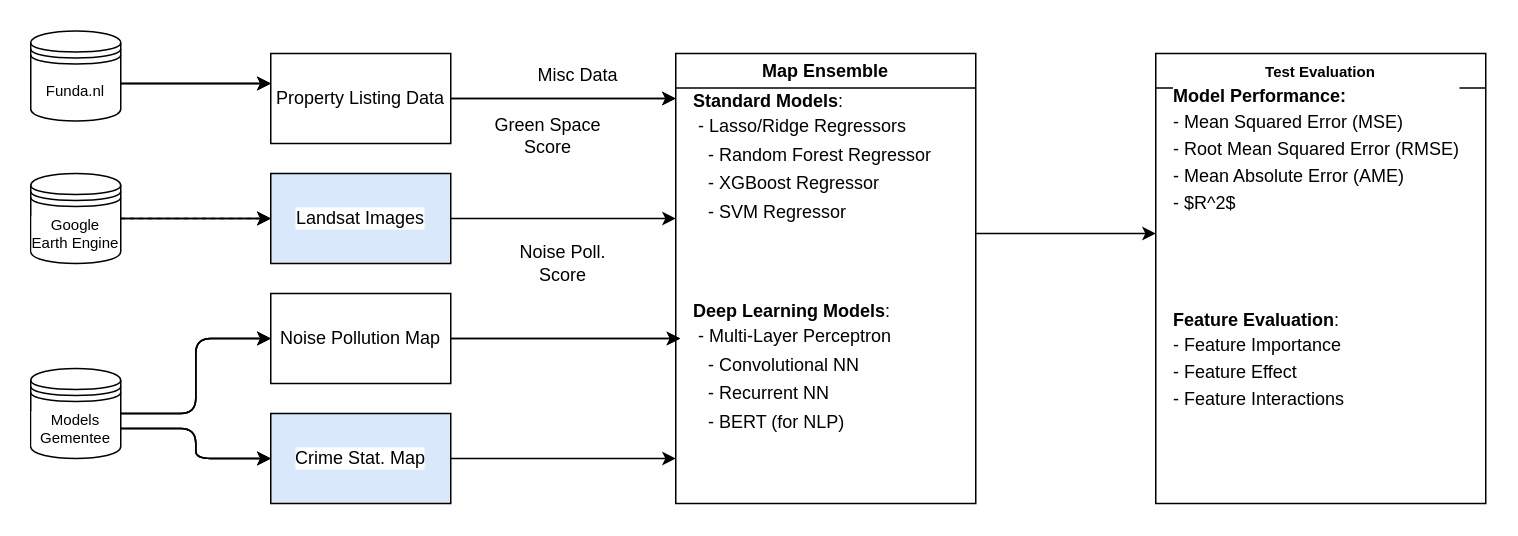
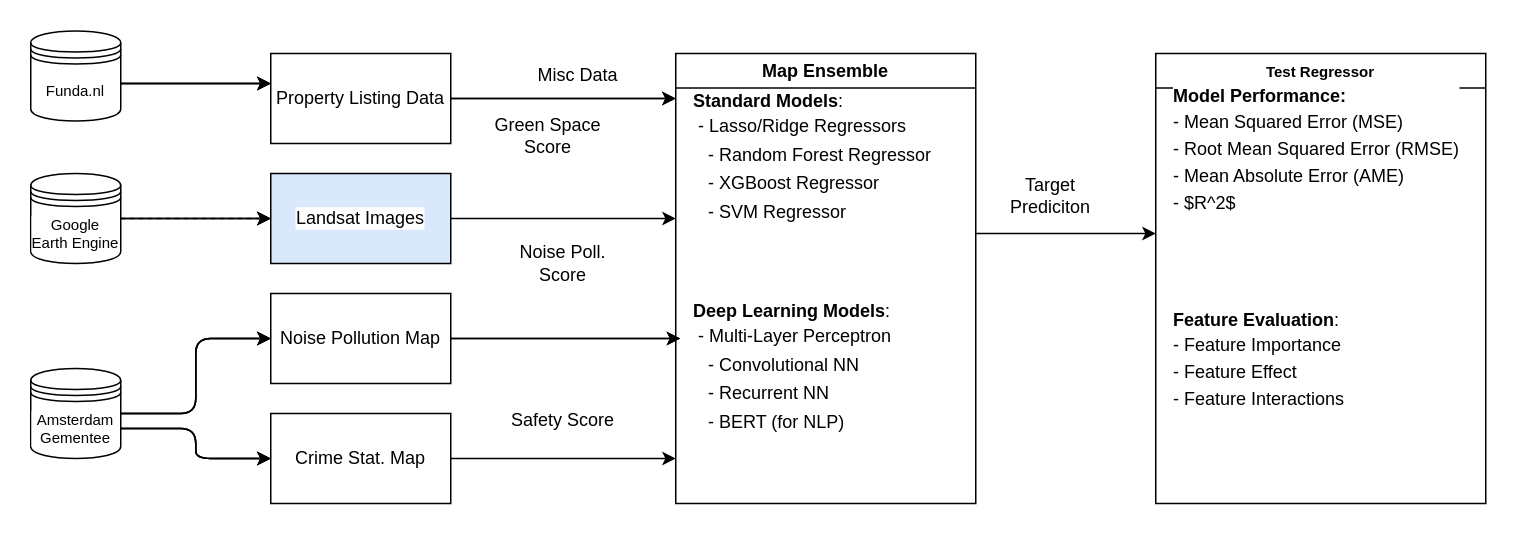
- <mxCell id="25" value="Test Evaluation" style="swimlane;whiteSpace=wrap;html=1;fontSize=10;fontColor=#000000;labelBackgroundColor=#FFFFFF;" vertex="1" parent="1"><mxGeometry x="770" y="35" width="220" height="300" as="geometry" /></mxCell>
+ <mxCell id="25" value="Test Regressor" style="swimlane;whiteSpace=wrap;html=1;fontSize=10;fontColor=#000000;labelBackgroundColor=#FFFFFF;" vertex="1" parent="1"><mxGeometry x="770" y="35" width="220" height="300" as="geometry" /></mxCell>
+ <mxCell id="28" value="&lt;font style=&quot;font-size: 12px;&quot;&gt;Target Prediciton&lt;/font&gt;" style="text;html=1;strokeColor=none;fillColor=none;align=center;verticalAlign=middle;whiteSpace=wrap;rounded=0;fontSize=10;fontColor=#000000;labelBackgroundColor=#FFFFFF;" vertex="1" parent="1"><mxGeometry x="670" y="115" width="60" height="30" as="geometry" /></mxCell>
+ <mxCell id="12" value="Safety Score" style="text;html=1;strokeColor=none;fillColor=none;align=center;verticalAlign=middle;whiteSpace=wrap;rounded=0;fontColor=#000000;labelBackgroundColor=#FFFFFF;" vertex="1" parent="1"><mxGeometry x="330" y="265" width="90" height="30" as="geometry" /></mxCell>
- <mxCell id="19" value="Models Gementee" style="shape=datastore;whiteSpace=wrap;html=1;fontSize=10;fontColor=#000000;labelBackgroundColor=#FFFFFF;" vertex="1" parent="1"><mxGeometry x="20" y="245" width="60" height="60" as="geometry" /></mxCell>
+ <mxCell id="19" value="Amsterdam Gementee" style="shape=datastore;whiteSpace=wrap;html=1;fontSize=10;fontColor=#000000;labelBackgroundColor=#FFFFFF;" vertex="1" parent="1"><mxGeometry x="20" y="245" width="60" height="60" as="geometry" /></mxCell>
- <mxCell id="5" value="Crime Stat. Map" style="rounded=0;whiteSpace=wrap;html=1;fontColor=#000000;labelBackgroundColor=#FFFFFF;fillColor=#dae8fc;" vertex="1" parent="1"><mxGeometry x="180" y="275" width="120" height="60" as="geometry" /></mxCell>
+ <mxCell id="5" value="Crime Stat. Map" style="rounded=0;whiteSpace=wrap;html=1;fontColor=#000000;labelBackgroundColor=#FFFFFF;" vertex="1" parent="1"><mxGeometry x="180" y="275" width="120" height="60" as="geometry" /></mxCell>
